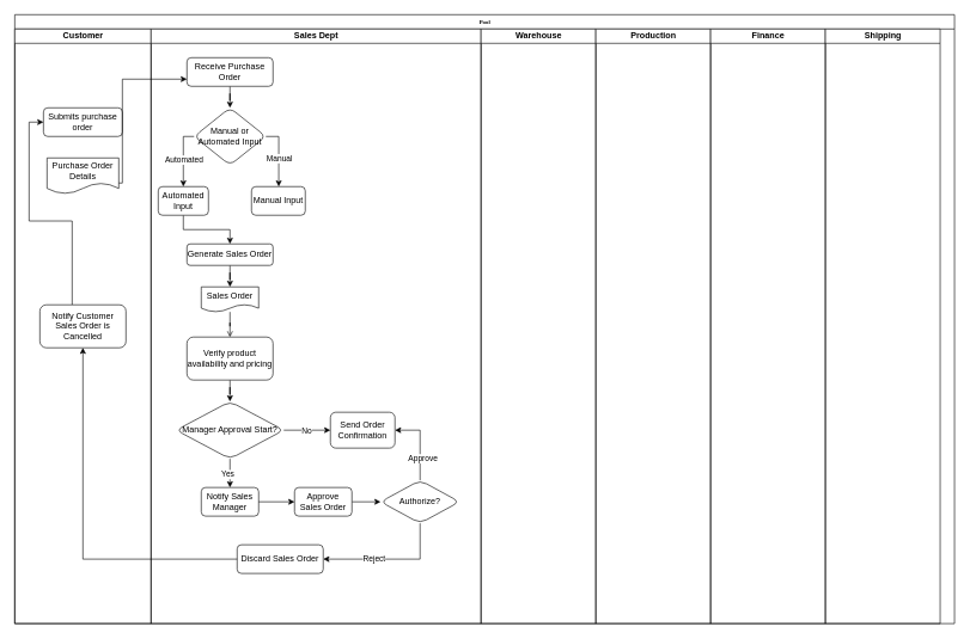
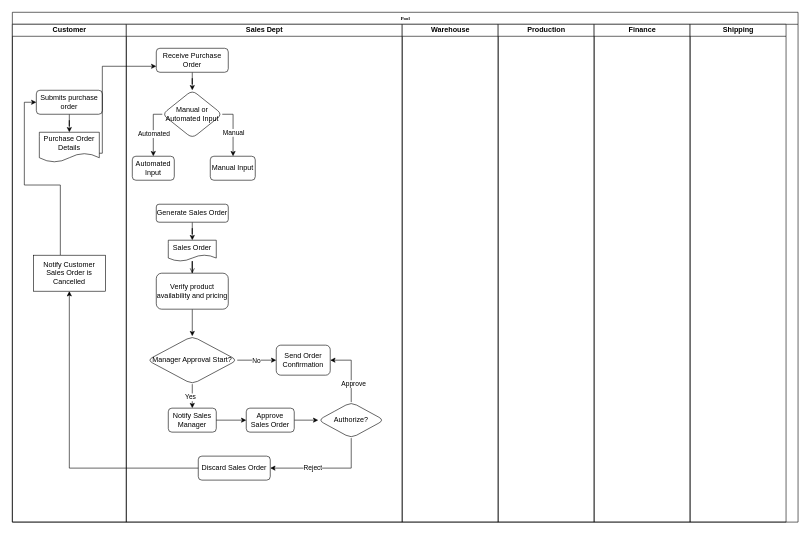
+ <mxCell id="4" value="" style="edgeStyle=orthogonalEdgeStyle;rounded=0;orthogonalLoop=1;jettySize=auto;html=1;" edge="1" parent="3" source="5" target="6"><mxGeometry relative="1" as="geometry" /></mxCell>
- <mxCell id="18" style="edgeStyle=orthogonalEdgeStyle;rounded=0;orthogonalLoop=1;jettySize=auto;html=1;entryX=0.5;entryY=0;entryDx=0;entryDy=0;" edge="1" parent="9" source="19" target="21"><mxGeometry relative="1" as="geometry" /></mxCell>
- <mxCell id="8" value="Notify Customer Sales Order is Cancelled" style="rounded=1;whiteSpace=wrap;html=1;" vertex="1" parent="3"><mxGeometry x="35" y="385" width="120" height="60" as="geometry" /></mxCell>
+ <mxCell id="8" value="Notify Customer Sales Order is Cancelled" style="whiteSpace=wrap;html=1;rounded=0;" vertex="1" parent="3"><mxGeometry x="35" y="385" width="120" height="60" as="geometry" /></mxCell>
- <mxCell id="25" value="Verify product availability and pricing" style="whiteSpace=wrap;html=1;rounded=1;" vertex="1" parent="9"><mxGeometry x="50" y="430" width="120" height="60" as="geometry" /></mxCell>
+ <mxCell id="25" value="Verify product availability and pricing" style="whiteSpace=wrap;html=1;rounded=1;" vertex="1" parent="9"><mxGeometry x="50" y="415" width="120" height="60" as="geometry" /></mxCell>
